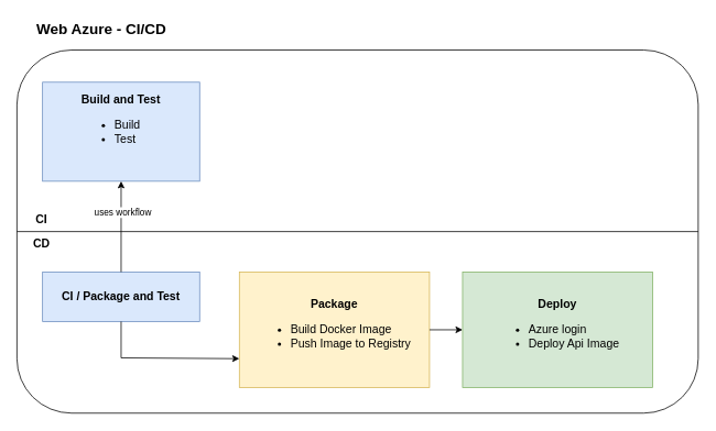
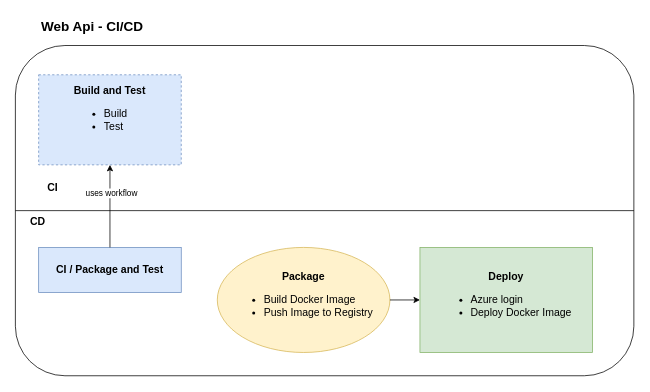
- <mxCell id="3" value="Web Azure - CI/CD" style="text;html=1;align=center;verticalAlign=middle;whiteSpace=wrap;rounded=0;fontSize=18;fontStyle=1" parent="1" vertex="1"><mxGeometry x="20" y="20" width="205" height="30" as="geometry" /></mxCell>
+ <mxCell id="3" value="Web Api - CI/CD" style="text;html=1;align=center;verticalAlign=middle;whiteSpace=wrap;rounded=0;fontSize=18;fontStyle=1" parent="1" vertex="1"><mxGeometry x="20" y="20" width="205" height="30" as="geometry" /></mxCell>
- <mxCell id="5" value="&lt;font style=&quot;font-size: 14px;&quot;&gt;&lt;b&gt;Build and Test&lt;/b&gt;&lt;br&gt;&lt;ul&gt;&lt;li style=&quot;text-align: left;&quot;&gt;&lt;font style=&quot;font-size: 14px;&quot;&gt;Build&lt;/font&gt;&lt;/li&gt;&lt;li style=&quot;text-align: left;&quot;&gt;&lt;font style=&quot;font-size: 14px;&quot;&gt;Test&lt;/font&gt;&lt;/li&gt;&lt;/ul&gt;&lt;br&gt;&lt;/font&gt;" style="rounded=0;whiteSpace=wrap;html=1;fillColor=#dae8fc;strokeColor=#6c8ebf;" parent="1" vertex="1"><mxGeometry x="51" y="99" width="190" height="120" as="geometry" /></mxCell>
+ <mxCell id="5" value="&lt;font style=&quot;font-size: 14px;&quot;&gt;&lt;b&gt;Build and Test&lt;/b&gt;&lt;br&gt;&lt;ul&gt;&lt;li style=&quot;text-align: left;&quot;&gt;&lt;font style=&quot;font-size: 14px;&quot;&gt;Build&lt;/font&gt;&lt;/li&gt;&lt;li style=&quot;text-align: left;&quot;&gt;&lt;font style=&quot;font-size: 14px;&quot;&gt;Test&lt;/font&gt;&lt;/li&gt;&lt;/ul&gt;&lt;br&gt;&lt;/font&gt;" style="rounded=0;whiteSpace=wrap;html=1;fillColor=#dae8fc;strokeColor=#6c8ebf;dashed=1;" parent="1" vertex="1"><mxGeometry x="51" y="99" width="190" height="120" as="geometry" /></mxCell>
- <mxCell id="6" value="CI" style="text;html=1;strokeColor=none;fillColor=none;align=center;verticalAlign=middle;whiteSpace=wrap;rounded=0;fontStyle=1;fontSize=14;" parent="1" vertex="1"><mxGeometry x="20" y="250" width="60" height="30" as="geometry" /></mxCell>
+ <mxCell id="6" value="CI" style="text;html=1;strokeColor=none;fillColor=none;align=center;verticalAlign=middle;whiteSpace=wrap;rounded=0;fontStyle=1;fontSize=14;" parent="1" vertex="1"><mxGeometry x="40" y="235" width="60" height="30" as="geometry" /></mxCell>
- <mxCell id="11" value="&lt;font style=&quot;font-size: 14px;&quot;&gt;&lt;b&gt;Package&lt;/b&gt;&lt;br&gt;&lt;ul style=&quot;&quot;&gt;&lt;li style=&quot;text-align: left;&quot;&gt;Build Docker Image&lt;/li&gt;&lt;li style=&quot;text-align: left;&quot;&gt;Push Image to Registry&lt;/li&gt;&lt;/ul&gt;&lt;/font&gt;" style="rounded=0;whiteSpace=wrap;html=1;fillColor=#fff2cc;strokeColor=#d6b656;align=center;" parent="1" vertex="1"><mxGeometry x="289" y="329" width="230" height="140" as="geometry" /></mxCell>
+ <mxCell id="11" value="&lt;font style=&quot;font-size: 14px;&quot;&gt;&lt;b&gt;Package&lt;/b&gt;&lt;br&gt;&lt;ul style=&quot;&quot;&gt;&lt;li style=&quot;text-align: left;&quot;&gt;Build Docker Image&lt;/li&gt;&lt;li style=&quot;text-align: left;&quot;&gt;Push Image to Registry&lt;/li&gt;&lt;/ul&gt;&lt;/font&gt;" style="ellipse;whiteSpace=wrap;html=1;fillColor=#fff2cc;strokeColor=#d6b656;align=center;" parent="1" vertex="1"><mxGeometry x="289" y="329" width="230" height="140" as="geometry" /></mxCell>
- <mxCell id="12" value="&lt;font style=&quot;font-size: 14px;&quot;&gt;&lt;b&gt;Deploy&lt;/b&gt;&lt;br&gt;&lt;ul style=&quot;&quot;&gt;&lt;li style=&quot;text-align: left;&quot;&gt;&lt;span style=&quot;background-color: initial;&quot;&gt;Azure login&lt;/span&gt;&lt;br&gt;&lt;/li&gt;&lt;li style=&quot;text-align: left;&quot;&gt;&lt;font style=&quot;font-size: 14px;&quot;&gt;Deploy Api Image&lt;/font&gt;&lt;/li&gt;&lt;/ul&gt;&lt;/font&gt;" style="rounded=0;whiteSpace=wrap;html=1;fillColor=#d5e8d4;strokeColor=#82b366;" parent="1" vertex="1"><mxGeometry x="559" y="329" width="230" height="140" as="geometry" /></mxCell>
+ <mxCell id="12" value="&lt;font style=&quot;font-size: 14px;&quot;&gt;&lt;b&gt;Deploy&lt;/b&gt;&lt;br&gt;&lt;ul style=&quot;&quot;&gt;&lt;li style=&quot;text-align: left;&quot;&gt;&lt;span style=&quot;background-color: initial;&quot;&gt;Azure login&lt;/span&gt;&lt;br&gt;&lt;/li&gt;&lt;li style=&quot;text-align: left;&quot;&gt;&lt;font style=&quot;font-size: 14px;&quot;&gt;Deploy Docker Image&lt;/font&gt;&lt;/li&gt;&lt;/ul&gt;&lt;/font&gt;" style="rounded=0;whiteSpace=wrap;html=1;fillColor=#d5e8d4;strokeColor=#82b366;" parent="1" vertex="1"><mxGeometry x="559" y="329" width="230" height="140" as="geometry" /></mxCell>
- <mxCell id="13" value="" style="endArrow=classic;html=1;rounded=0;exitX=0.5;exitY=1;exitDx=0;exitDy=0;entryX=0;entryY=0.75;entryDx=0;entryDy=0;" parent="1" source="8" target="11" edge="1"><mxGeometry width="50" height="50" relative="1" as="geometry"><mxPoint x="404" y="393" as="sourcePoint" /><mxPoint x="454" y="343" as="targetPoint" /><Array as="points"><mxPoint x="146" y="433" /></Array></mxGeometry></mxCell>
